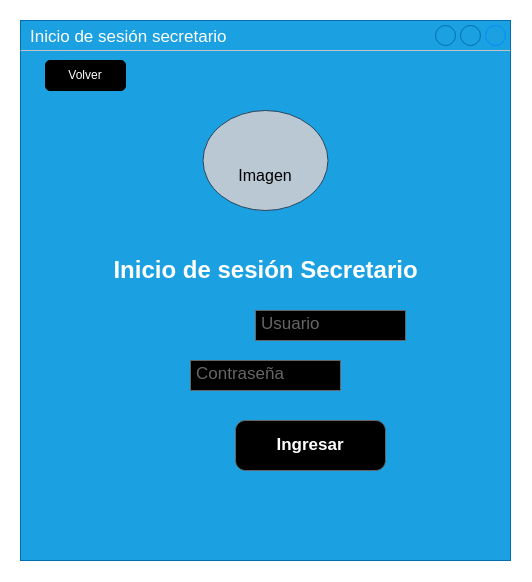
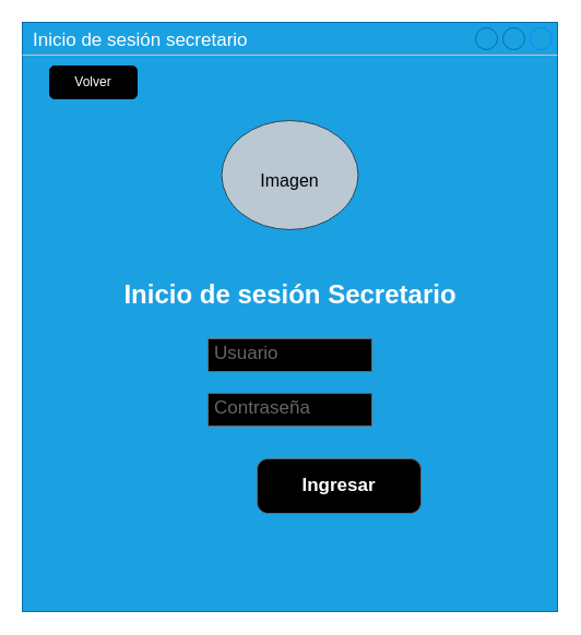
- <mxCell id="8" value="&lt;font style=&quot;font-size: 16px;&quot;&gt;Imagen&lt;/font&gt;" style="text;html=1;align=center;verticalAlign=middle;whiteSpace=wrap;rounded=0;" vertex="1" parent="1"><mxGeometry x="235" y="160" width="60" height="30" as="geometry" /></mxCell>
+ <mxCell id="8" value="&lt;font style=&quot;font-size: 16px;&quot;&gt;Imagen&lt;/font&gt;" style="text;html=1;align=center;verticalAlign=middle;whiteSpace=wrap;rounded=0;" vertex="1" parent="1"><mxGeometry x="235" y="150" width="60" height="30" as="geometry" /></mxCell>
- <mxCell id="4" value="Usuario" style="strokeWidth=1;shadow=0;dashed=0;align=center;html=1;shape=mxgraph.mockup.text.textBox;fontColor=#666666;align=left;fontSize=17;spacingLeft=4;spacingTop=-3;whiteSpace=wrap;strokeColor=#666666;mainText=;fillColor=#000000;" vertex="1" parent="1"><mxGeometry x="255" y="310" width="150" height="30" as="geometry" /></mxCell>
+ <mxCell id="4" value="Usuario" style="strokeWidth=1;shadow=0;dashed=0;align=center;html=1;shape=mxgraph.mockup.text.textBox;fontColor=#666666;align=left;fontSize=17;spacingLeft=4;spacingTop=-3;whiteSpace=wrap;strokeColor=#666666;mainText=;fillColor=#000000;" vertex="1" parent="1"><mxGeometry x="190" y="310" width="150" height="30" as="geometry" /></mxCell>
